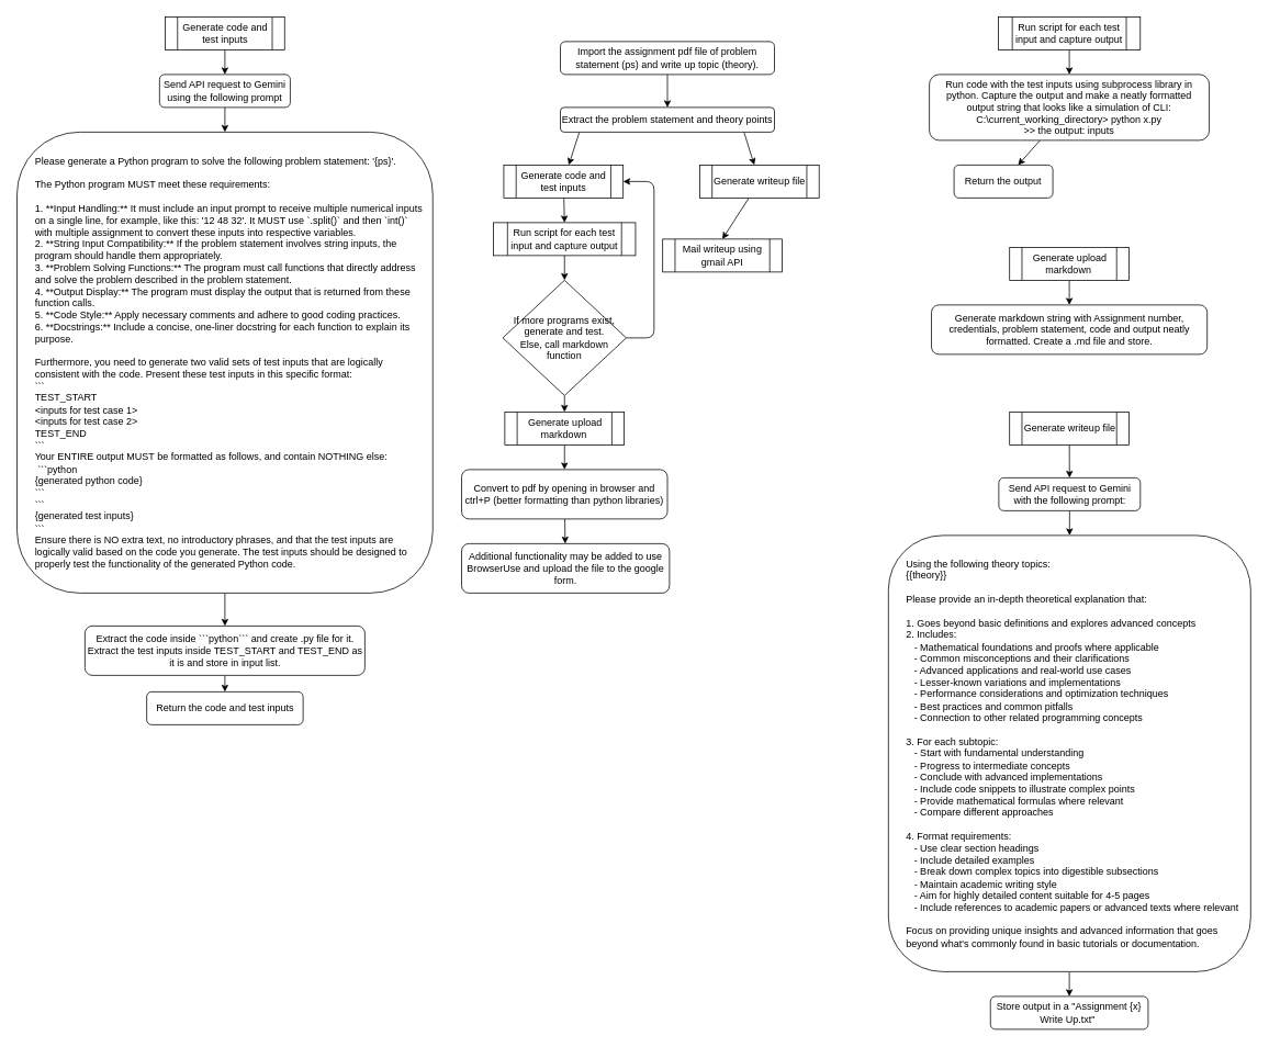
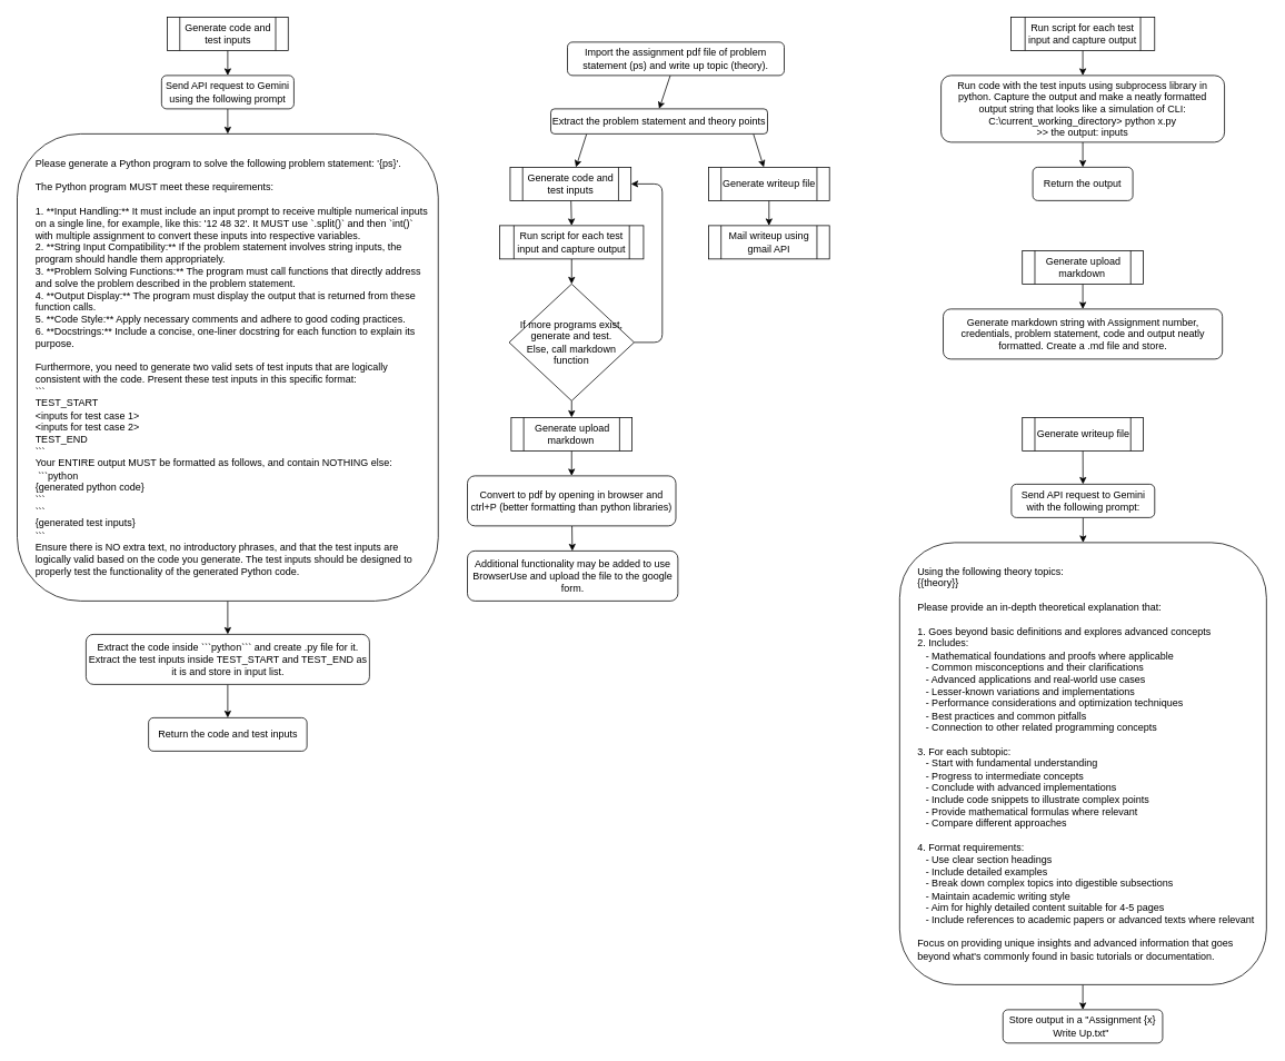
- <mxCell id="4" value="Extract the problem statement and theory points" style="rounded=1;whiteSpace=wrap;html=1;fontSize=12;glass=0;strokeWidth=1;shadow=0;" parent="1" vertex="1"><mxGeometry x="680" y="130" width="260" height="30" as="geometry" /></mxCell>
+ <mxCell id="4" value="Extract the problem statement and theory points" style="rounded=1;whiteSpace=wrap;html=1;fontSize=12;glass=0;strokeWidth=1;shadow=0;" parent="1" vertex="1"><mxGeometry x="660" y="130" width="260" height="30" as="geometry" /></mxCell>
- <mxCell id="33" value="Return the output" style="rounded=1;whiteSpace=wrap;html=1;" parent="1" vertex="1"><mxGeometry x="1158.13" y="200" width="120" height="40" as="geometry" /></mxCell>
+ <mxCell id="33" value="Return the output" style="rounded=1;whiteSpace=wrap;html=1;" parent="1" vertex="1"><mxGeometry x="1238.13" y="200" width="120" height="40" as="geometry" /></mxCell>
- <mxCell id="23" value="Mail writeup using gmail API" style="shape=process;whiteSpace=wrap;html=1;backgroundOutline=1;" parent="1" vertex="1"><mxGeometry x="804.25" y="290" width="145" height="40" as="geometry" /></mxCell>
+ <mxCell id="23" value="Mail writeup using gmail API" style="shape=process;whiteSpace=wrap;html=1;backgroundOutline=1;" parent="1" vertex="1"><mxGeometry x="849.25" y="270" width="145" height="40" as="geometry" /></mxCell>
- <mxCell id="30" value="Return the code and test inputs" style="rounded=1;whiteSpace=wrap;html=1;" parent="1" vertex="1"><mxGeometry x="177.5" y="840" width="190" height="40" as="geometry" /></mxCell>
+ <mxCell id="30" value="Return the code and test inputs" style="rounded=1;whiteSpace=wrap;html=1;" parent="1" vertex="1"><mxGeometry x="177.5" y="860" width="190" height="40" as="geometry" /></mxCell>
